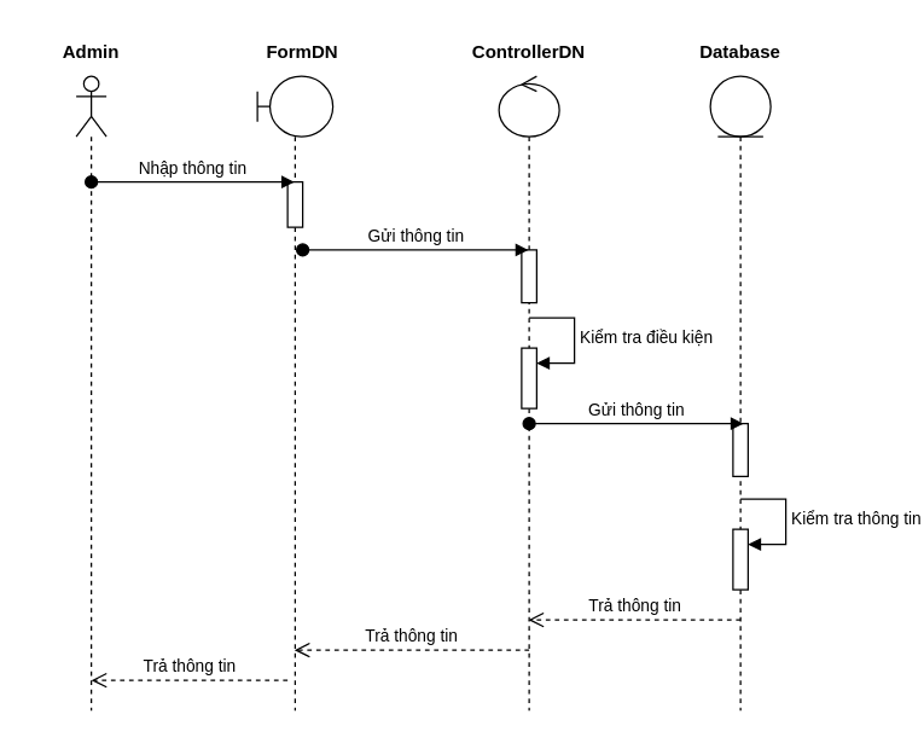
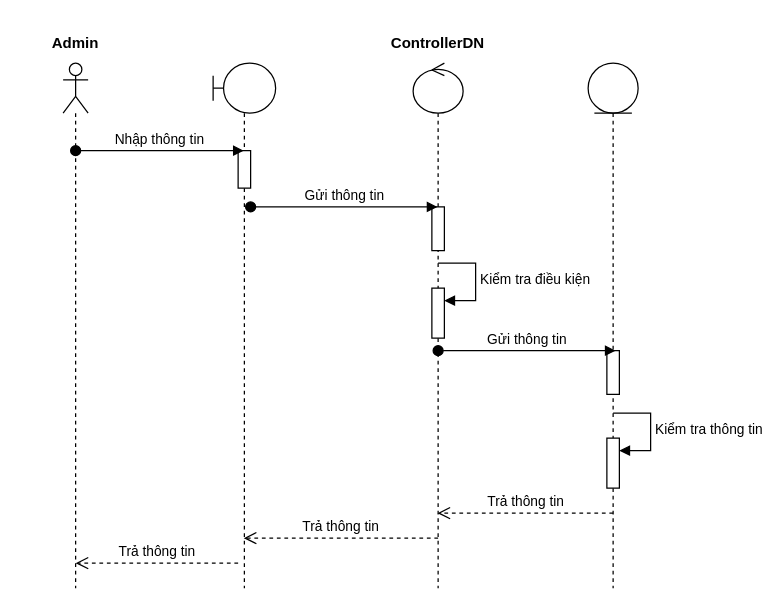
- <mxCell id="20" value="FormDN" style="text;align=center;fontStyle=1;verticalAlign=middle;spacingLeft=3;spacingRight=3;strokeColor=none;rotatable=0;points=[[0,0.5],[1,0.5]];portConstraint=eastwest;" vertex="1" parent="1"><mxGeometry x="160" y="20" width="80" height="26" as="geometry" /></mxCell>
- <mxCell id="22" value="Database" style="text;align=center;fontStyle=1;verticalAlign=middle;spacingLeft=3;spacingRight=3;strokeColor=none;rotatable=0;points=[[0,0.5],[1,0.5]];portConstraint=eastwest;" vertex="1" parent="1"><mxGeometry x="450" y="20" width="80" height="26" as="geometry" /></mxCell>
